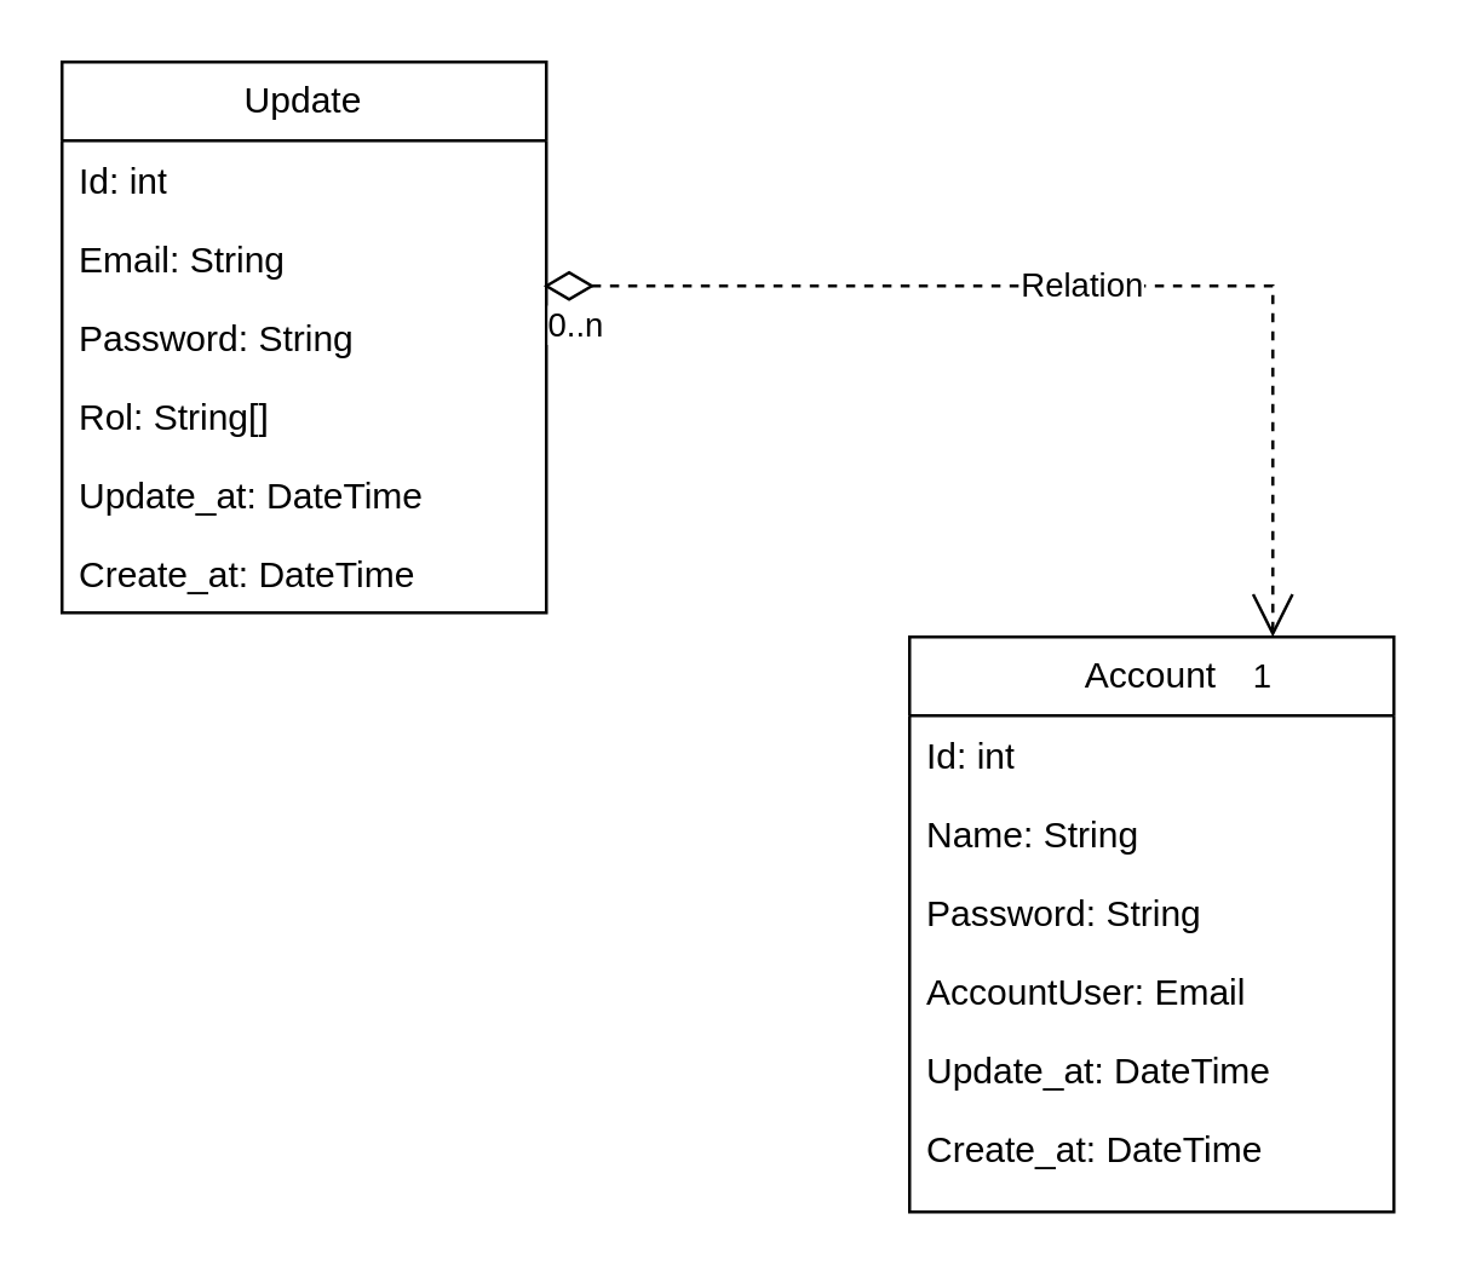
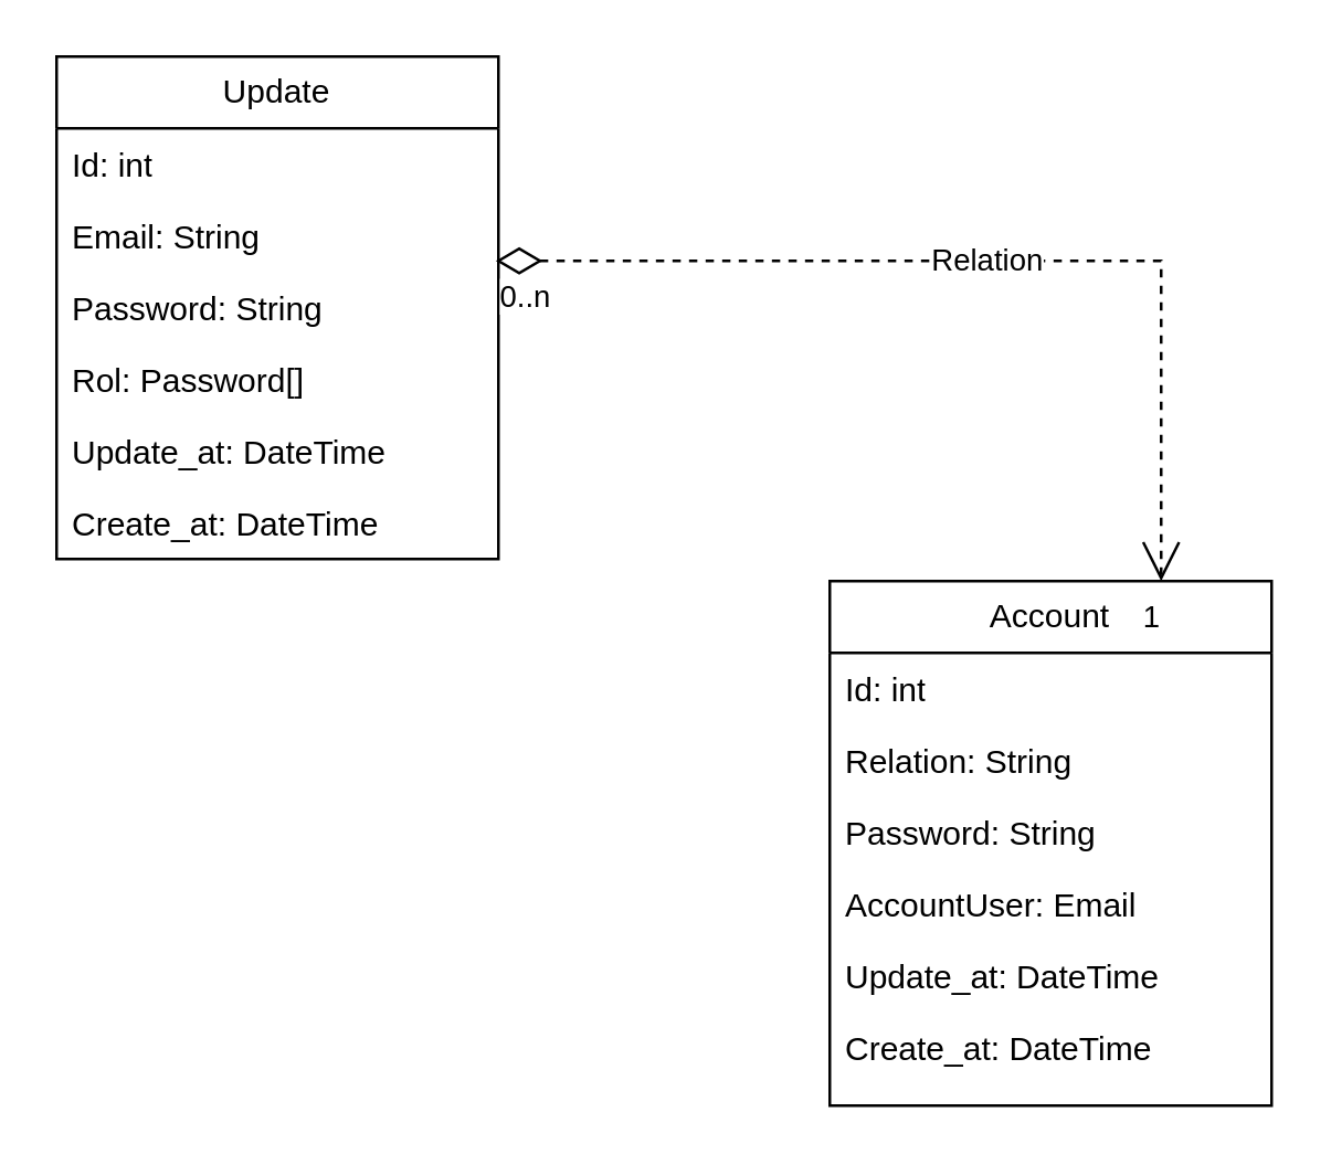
- <mxCell id="6" value="Rol: String[]" style="text;strokeColor=none;fillColor=none;align=left;verticalAlign=top;spacingLeft=4;spacingRight=4;overflow=hidden;rotatable=0;points=[[0,0.5],[1,0.5]];portConstraint=eastwest;whiteSpace=wrap;html=1;" vertex="1" parent="2"><mxGeometry y="104" width="160" height="26" as="geometry" /></mxCell>
+ <mxCell id="6" value="Rol: Password[]" style="text;strokeColor=none;fillColor=none;align=left;verticalAlign=top;spacingLeft=4;spacingRight=4;overflow=hidden;rotatable=0;points=[[0,0.5],[1,0.5]];portConstraint=eastwest;whiteSpace=wrap;html=1;" vertex="1" parent="2"><mxGeometry y="104" width="160" height="26" as="geometry" /></mxCell>
- <mxCell id="11" value="Name: String" style="text;strokeColor=none;fillColor=none;align=left;verticalAlign=top;spacingLeft=4;spacingRight=4;overflow=hidden;rotatable=0;points=[[0,0.5],[1,0.5]];portConstraint=eastwest;whiteSpace=wrap;html=1;" vertex="1" parent="9"><mxGeometry y="52" width="160" height="26" as="geometry" /></mxCell>
+ <mxCell id="11" value="Relation: String" style="text;strokeColor=none;fillColor=none;align=left;verticalAlign=top;spacingLeft=4;spacingRight=4;overflow=hidden;rotatable=0;points=[[0,0.5],[1,0.5]];portConstraint=eastwest;whiteSpace=wrap;html=1;" vertex="1" parent="9"><mxGeometry y="52" width="160" height="26" as="geometry" /></mxCell>
